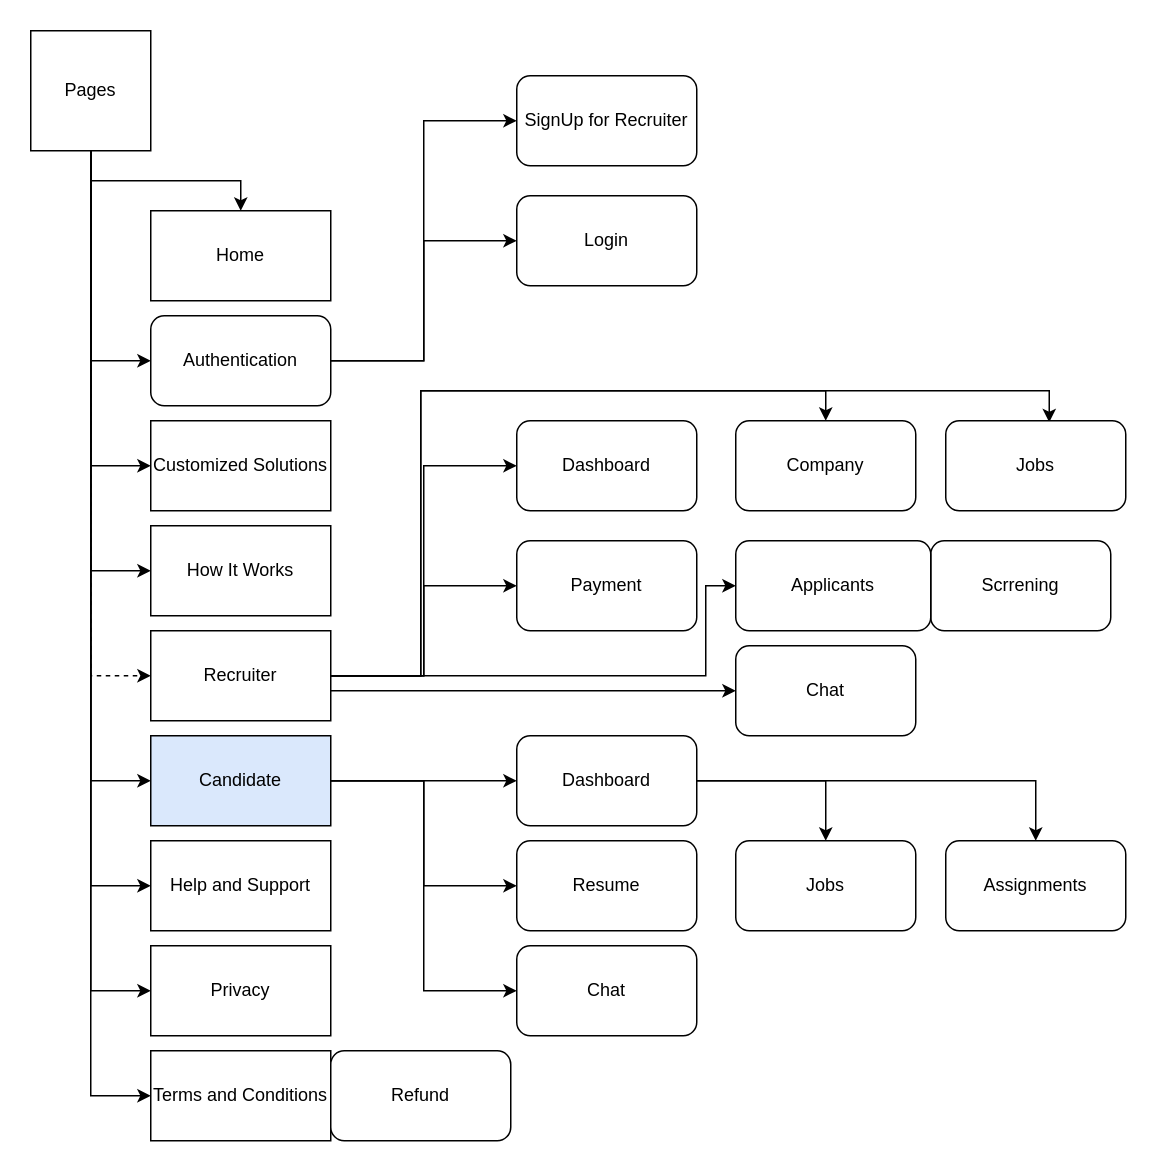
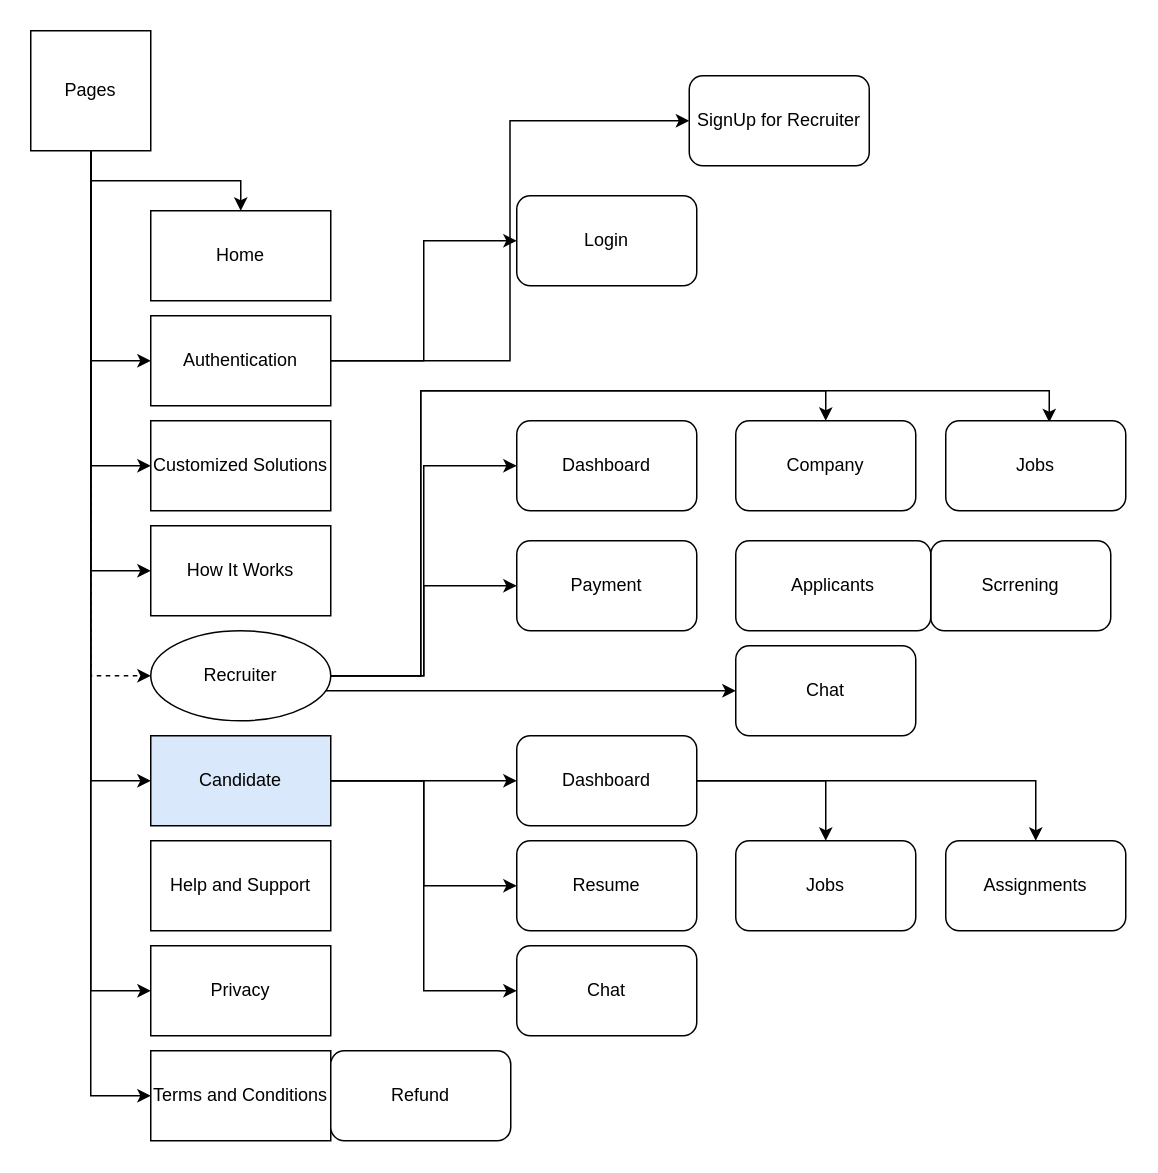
- <mxCell id="47" value="SignUp for Recruiter" style="rounded=1;whiteSpace=wrap;html=1;" vertex="1" parent="1"><mxGeometry x="344" y="50" width="120" height="60" as="geometry" /></mxCell>
+ <mxCell id="47" value="SignUp for Recruiter" style="rounded=1;whiteSpace=wrap;html=1;" vertex="1" parent="1"><mxGeometry x="459" y="50" width="120" height="60" as="geometry" /></mxCell>
- <mxCell id="14" value="Authentication" style="whiteSpace=wrap;html=1;rounded=1;" vertex="1" parent="1"><mxGeometry x="100" y="210" width="120" height="60" as="geometry" /></mxCell>
+ <mxCell id="14" value="Authentication" style="rounded=0;whiteSpace=wrap;html=1;" vertex="1" parent="1"><mxGeometry x="100" y="210" width="120" height="60" as="geometry" /></mxCell>
- <mxCell id="24" value="Recruiter" style="rounded=0;whiteSpace=wrap;html=1;" vertex="1" parent="1"><mxGeometry x="100" y="420" width="120" height="60" as="geometry" /></mxCell>
+ <mxCell id="24" value="Recruiter" style="ellipse;whiteSpace=wrap;html=1;" vertex="1" parent="1"><mxGeometry x="100" y="420" width="120" height="60" as="geometry" /></mxCell>
- <mxCell id="23" style="edgeStyle=orthogonalEdgeStyle;rounded=0;orthogonalLoop=1;jettySize=auto;html=1;" edge="1" parent="1" source="24" target="41"><mxGeometry relative="1" as="geometry"><Array as="points"><mxPoint x="470" y="450" /><mxPoint x="470" y="390" /></Array></mxGeometry></mxCell>
- <mxCell id="8" style="edgeStyle=orthogonalEdgeStyle;rounded=0;orthogonalLoop=1;jettySize=auto;html=1;entryX=0;entryY=0.5;entryDx=0;entryDy=0;" edge="1" parent="1" source="11" target="29"><mxGeometry relative="1" as="geometry" /></mxCell>
